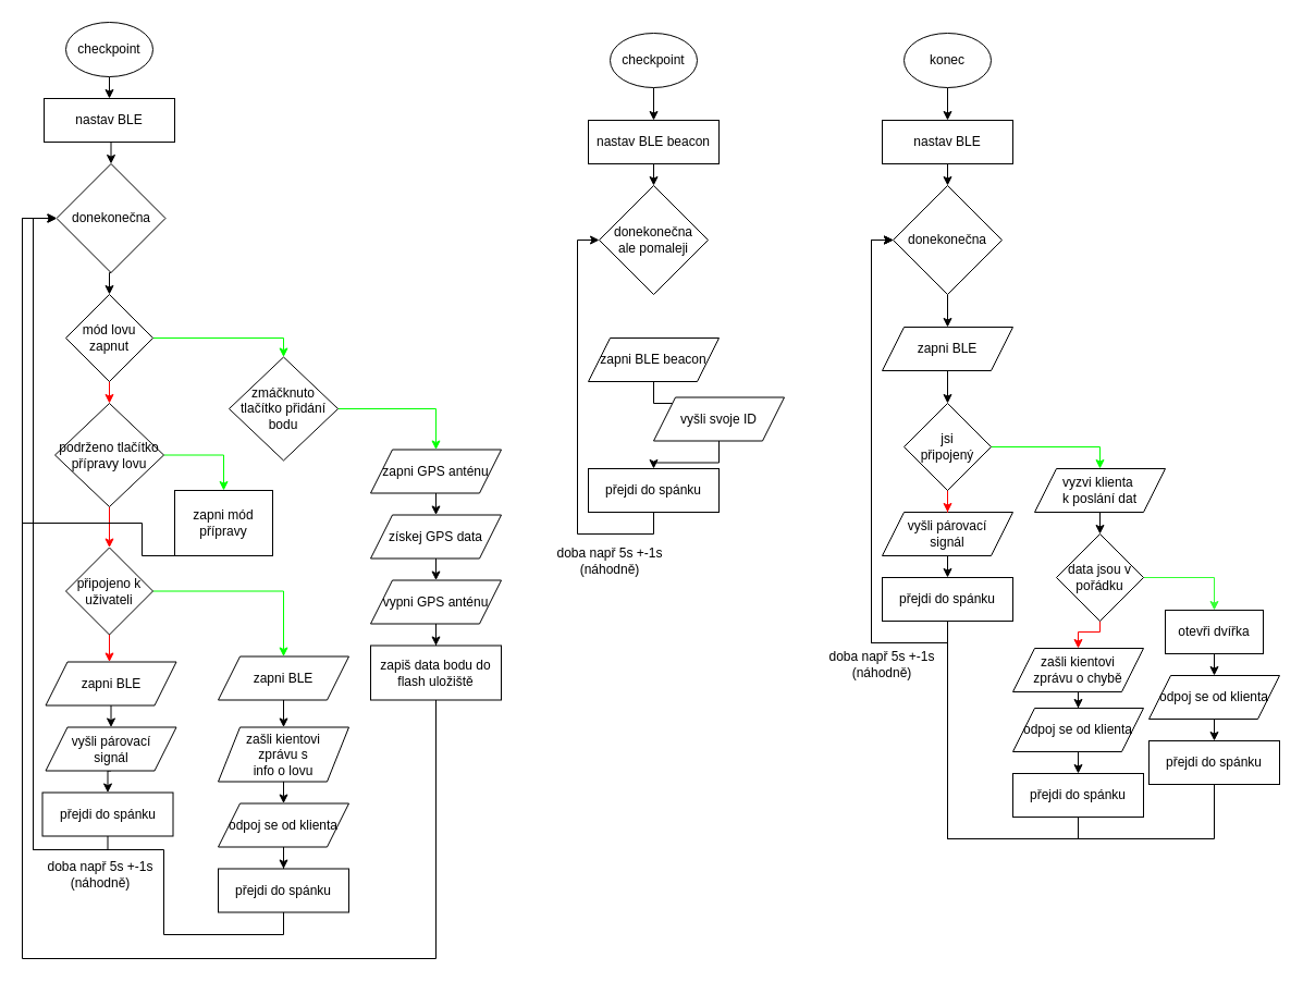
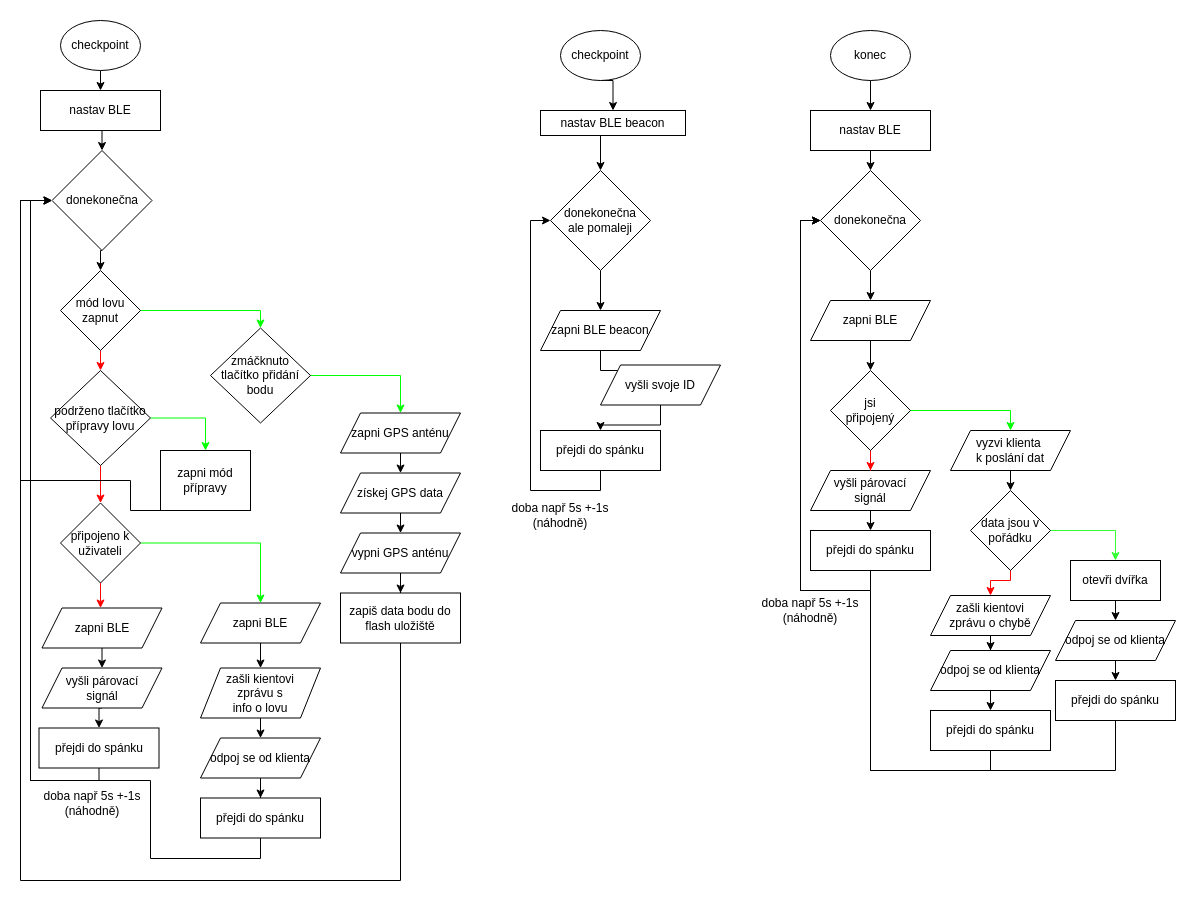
- <mxCell id="7" value="nastav BLE beacon" style="rounded=0;whiteSpace=wrap;html=1;" parent="1" vertex="1"><mxGeometry x="540" y="110" width="120" height="40" as="geometry" /></mxCell>
+ <mxCell id="7" value="nastav BLE beacon" style="rounded=0;whiteSpace=wrap;html=1;" parent="1" vertex="1"><mxGeometry x="540" y="110" width="145" height="25" as="geometry" /></mxCell>
+ <mxCell id="4" style="edgeStyle=orthogonalEdgeStyle;rounded=0;orthogonalLoop=1;jettySize=auto;html=1;exitX=0.5;exitY=1;exitDx=0;exitDy=0;entryX=0.5;entryY=0;entryDx=0;entryDy=0;" parent="1" source="5" target="9" edge="1"><mxGeometry relative="1" as="geometry" /></mxCell>
